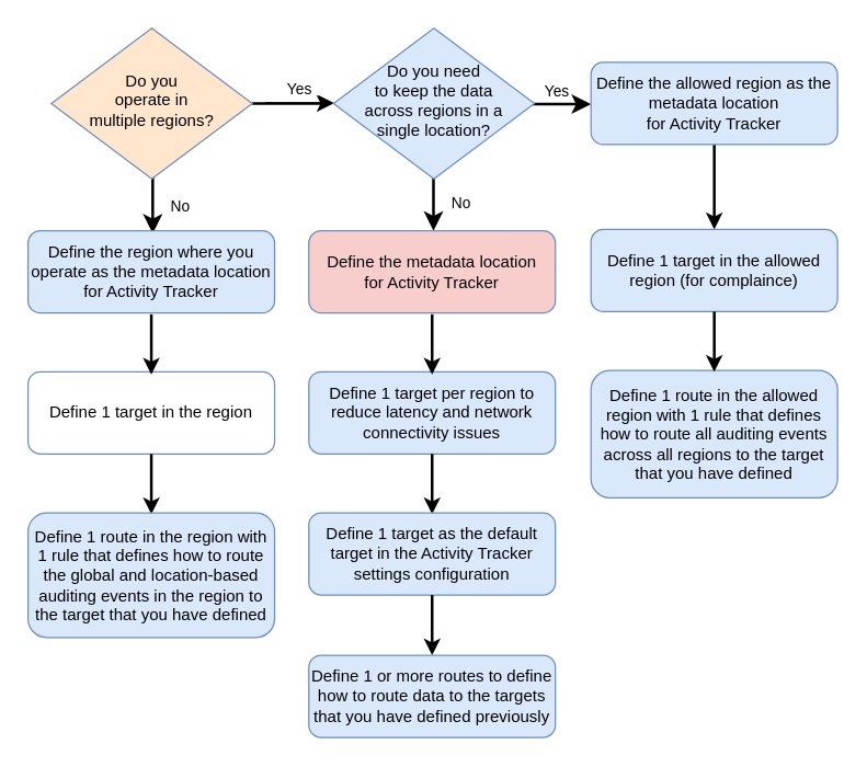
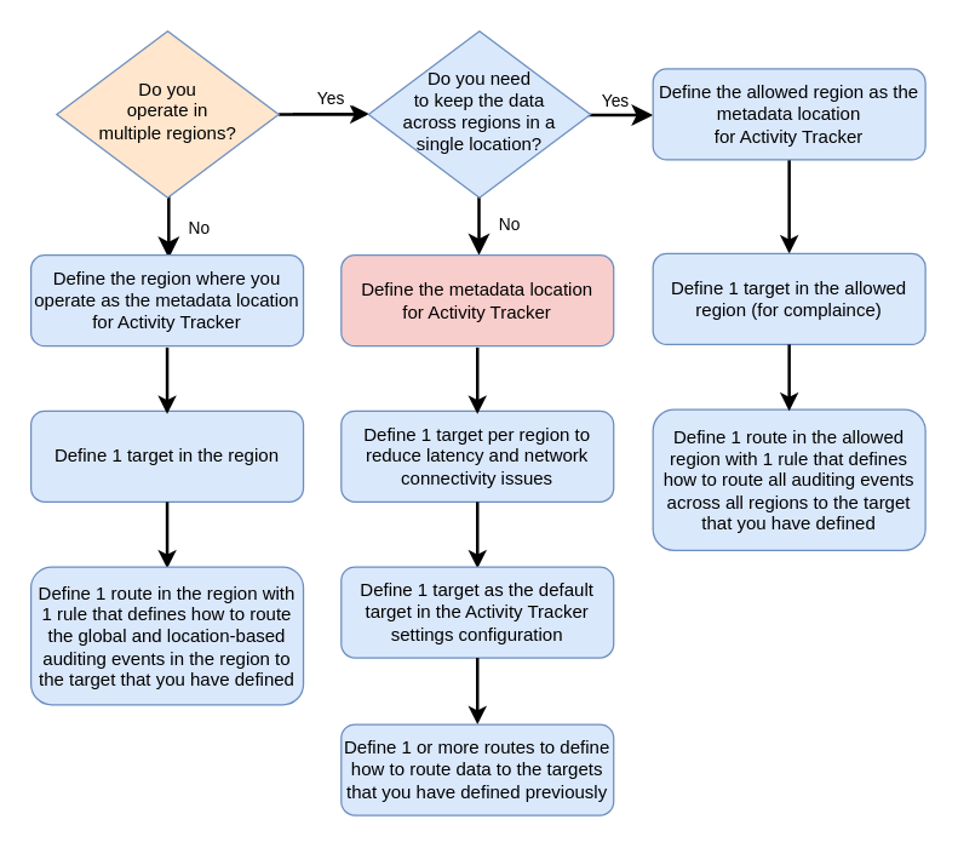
- <mxCell id="22" value="Define 1 target in the region" style="rounded=1;whiteSpace=wrap;html=1;fontSize=12;glass=0;strokeWidth=1;shadow=0;fillColor=#ffffff;strokeColor=#6c8ebf;" vertex="1" parent="1"><mxGeometry x="20" y="271" width="180" height="60" as="geometry" /></mxCell>
+ <mxCell id="22" value="Define 1 target in the region" style="rounded=1;whiteSpace=wrap;html=1;fontSize=12;glass=0;strokeWidth=1;shadow=0;fillColor=#dae8fc;strokeColor=#6c8ebf;" vertex="1" parent="1"><mxGeometry x="20" y="271" width="180" height="60" as="geometry" /></mxCell>
